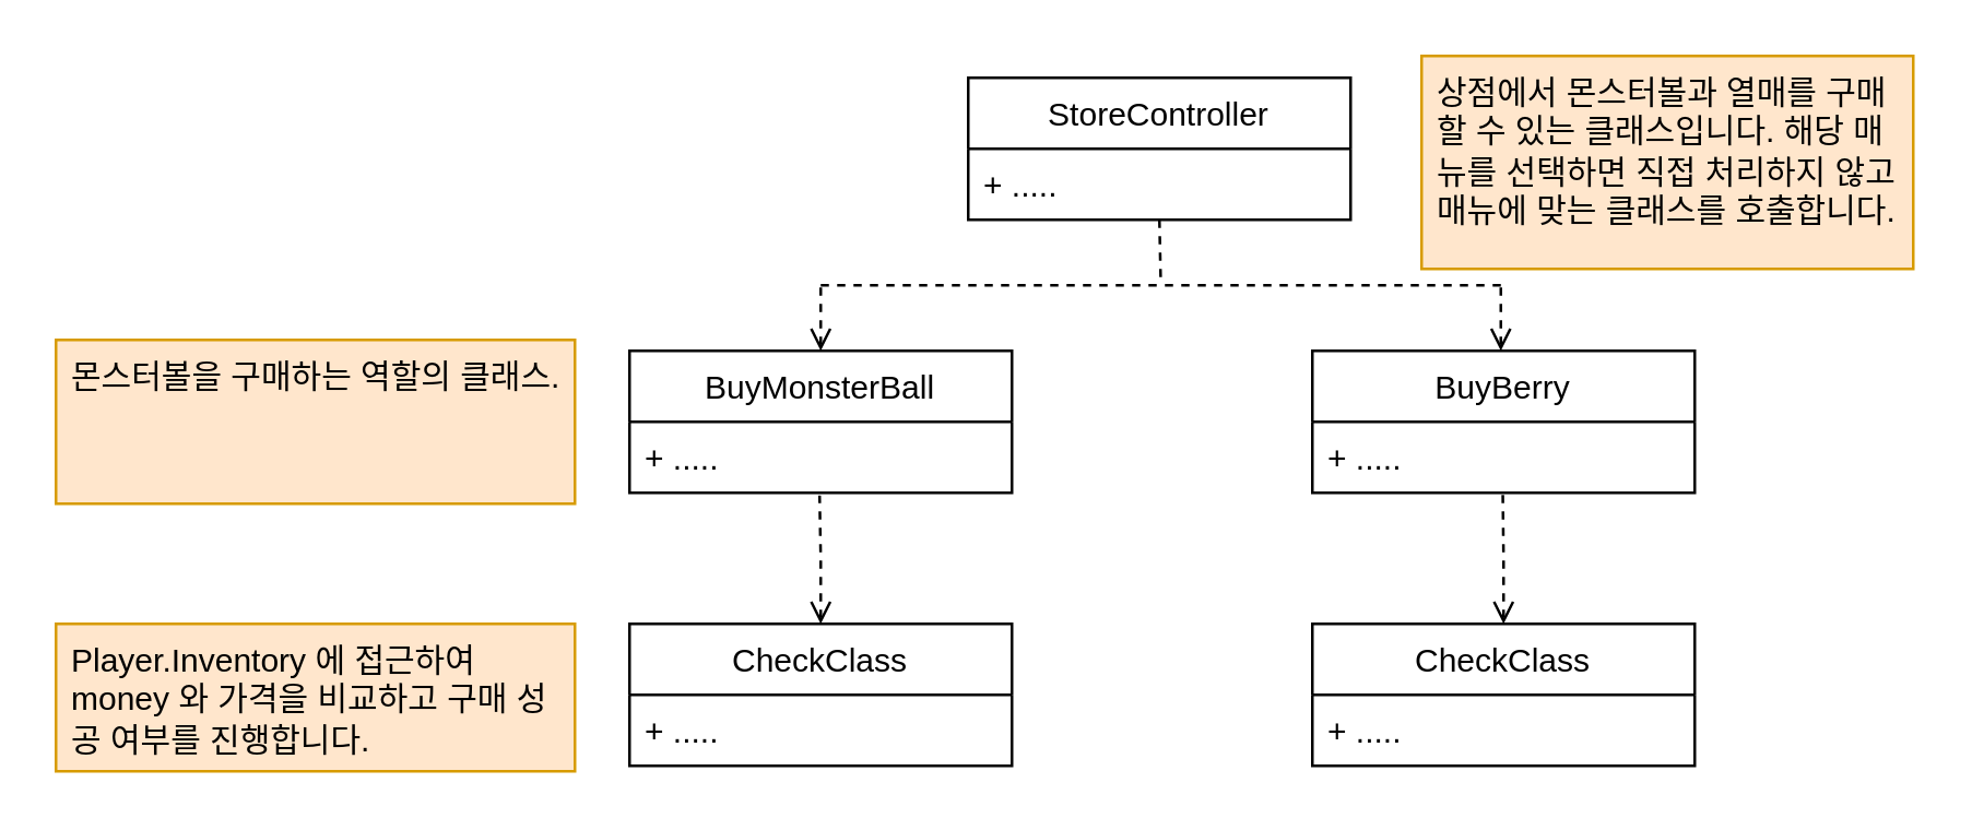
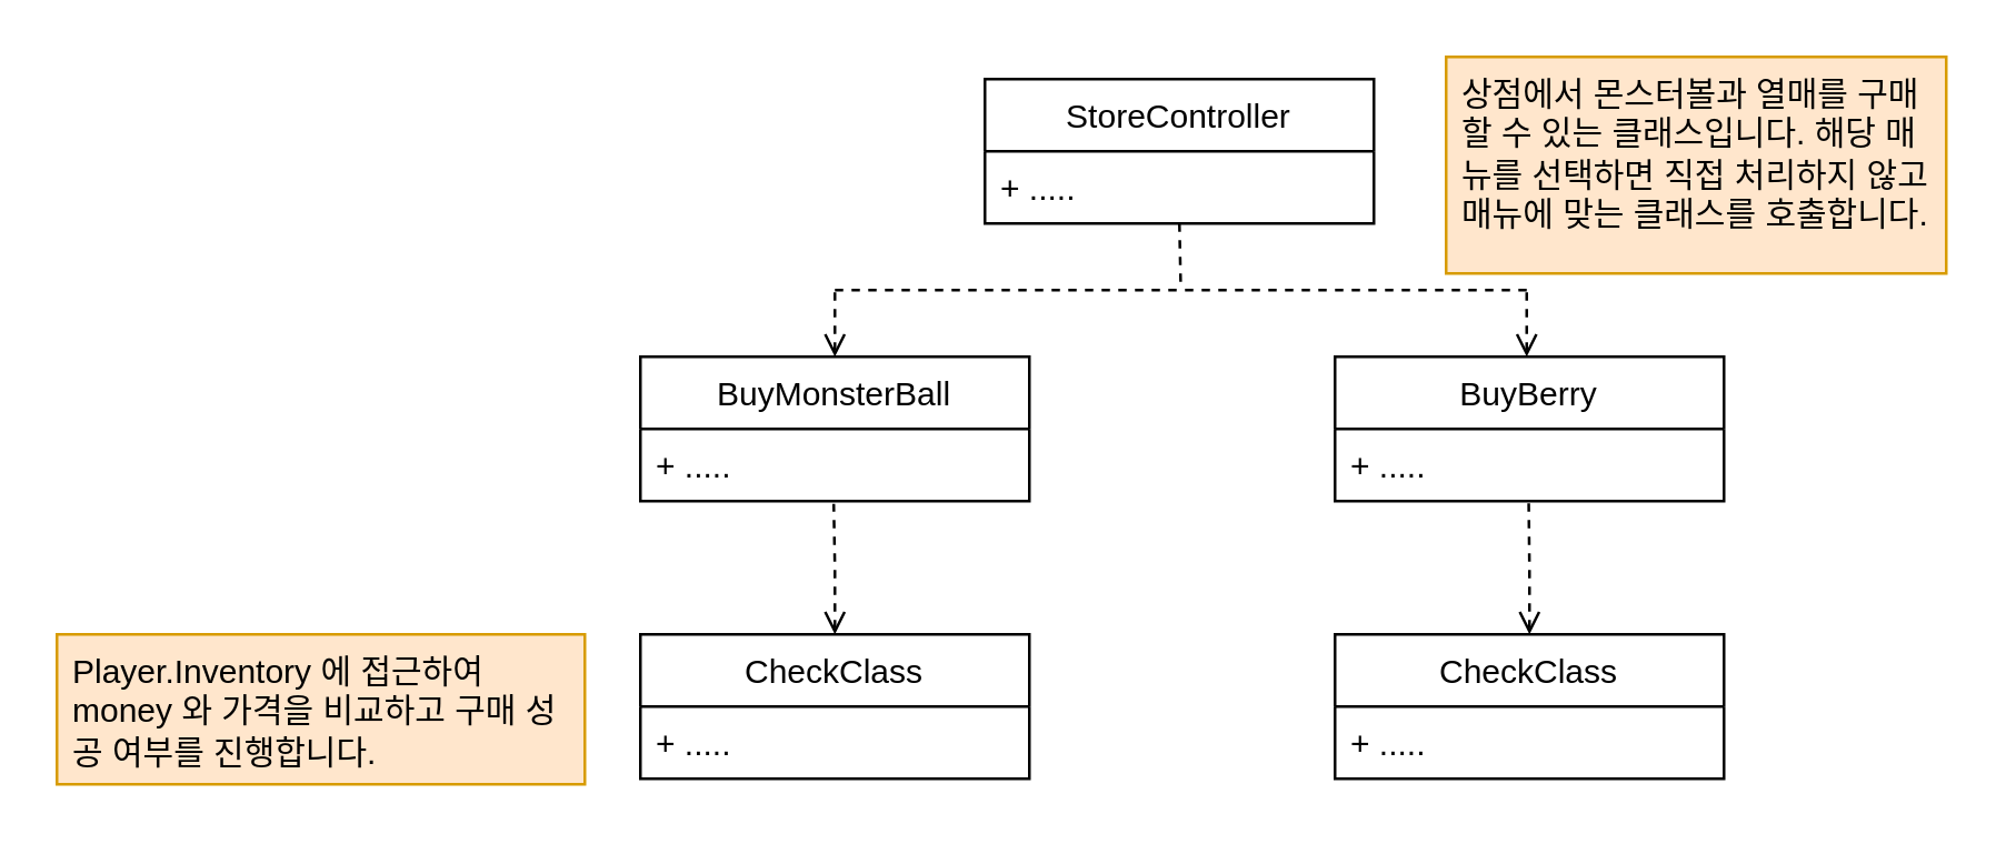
- <mxCell id="13" value="몬스터볼을 구매하는 역할의 클래스." style="text;spacingLeft=4;spacingRight=4;overflow=hidden;rotatable=0;points=[[0,0.5],[1,0.5]];portConstraint=eastwest;fontSize=12;whiteSpace=wrap;html=1;fillColor=#ffe6cc;strokeColor=#d79b00;" vertex="1" parent="1"><mxGeometry x="20" y="124" width="190" height="60" as="geometry" /></mxCell>
